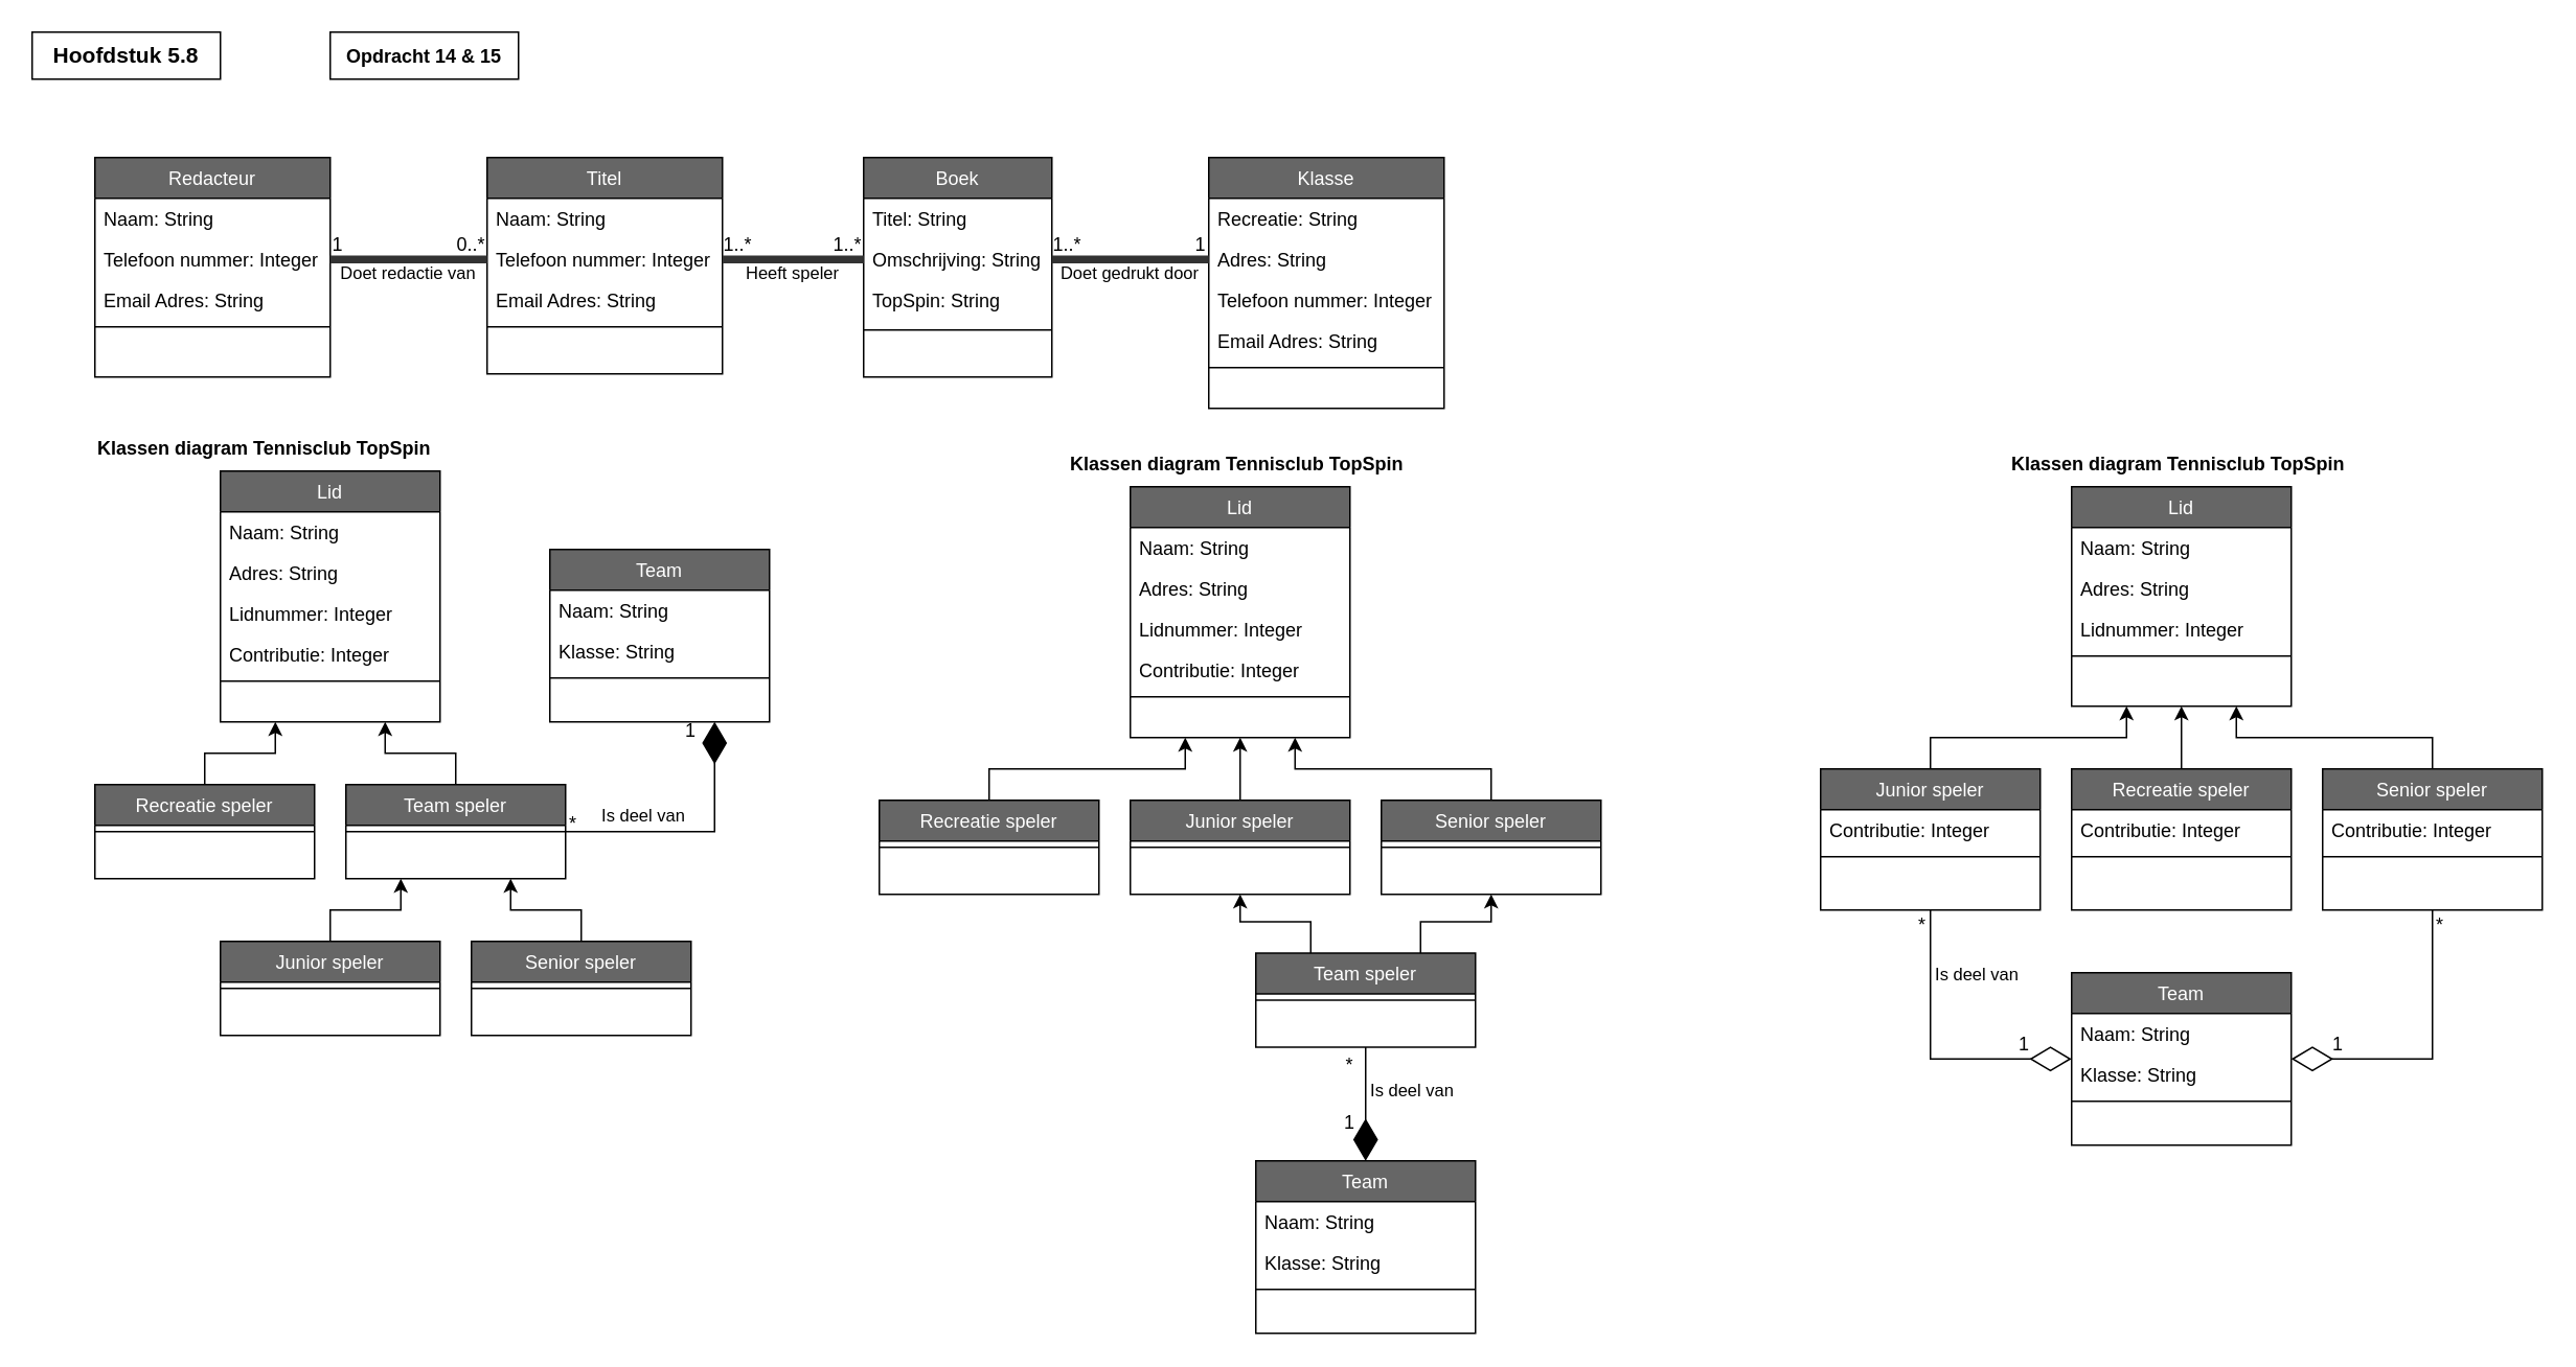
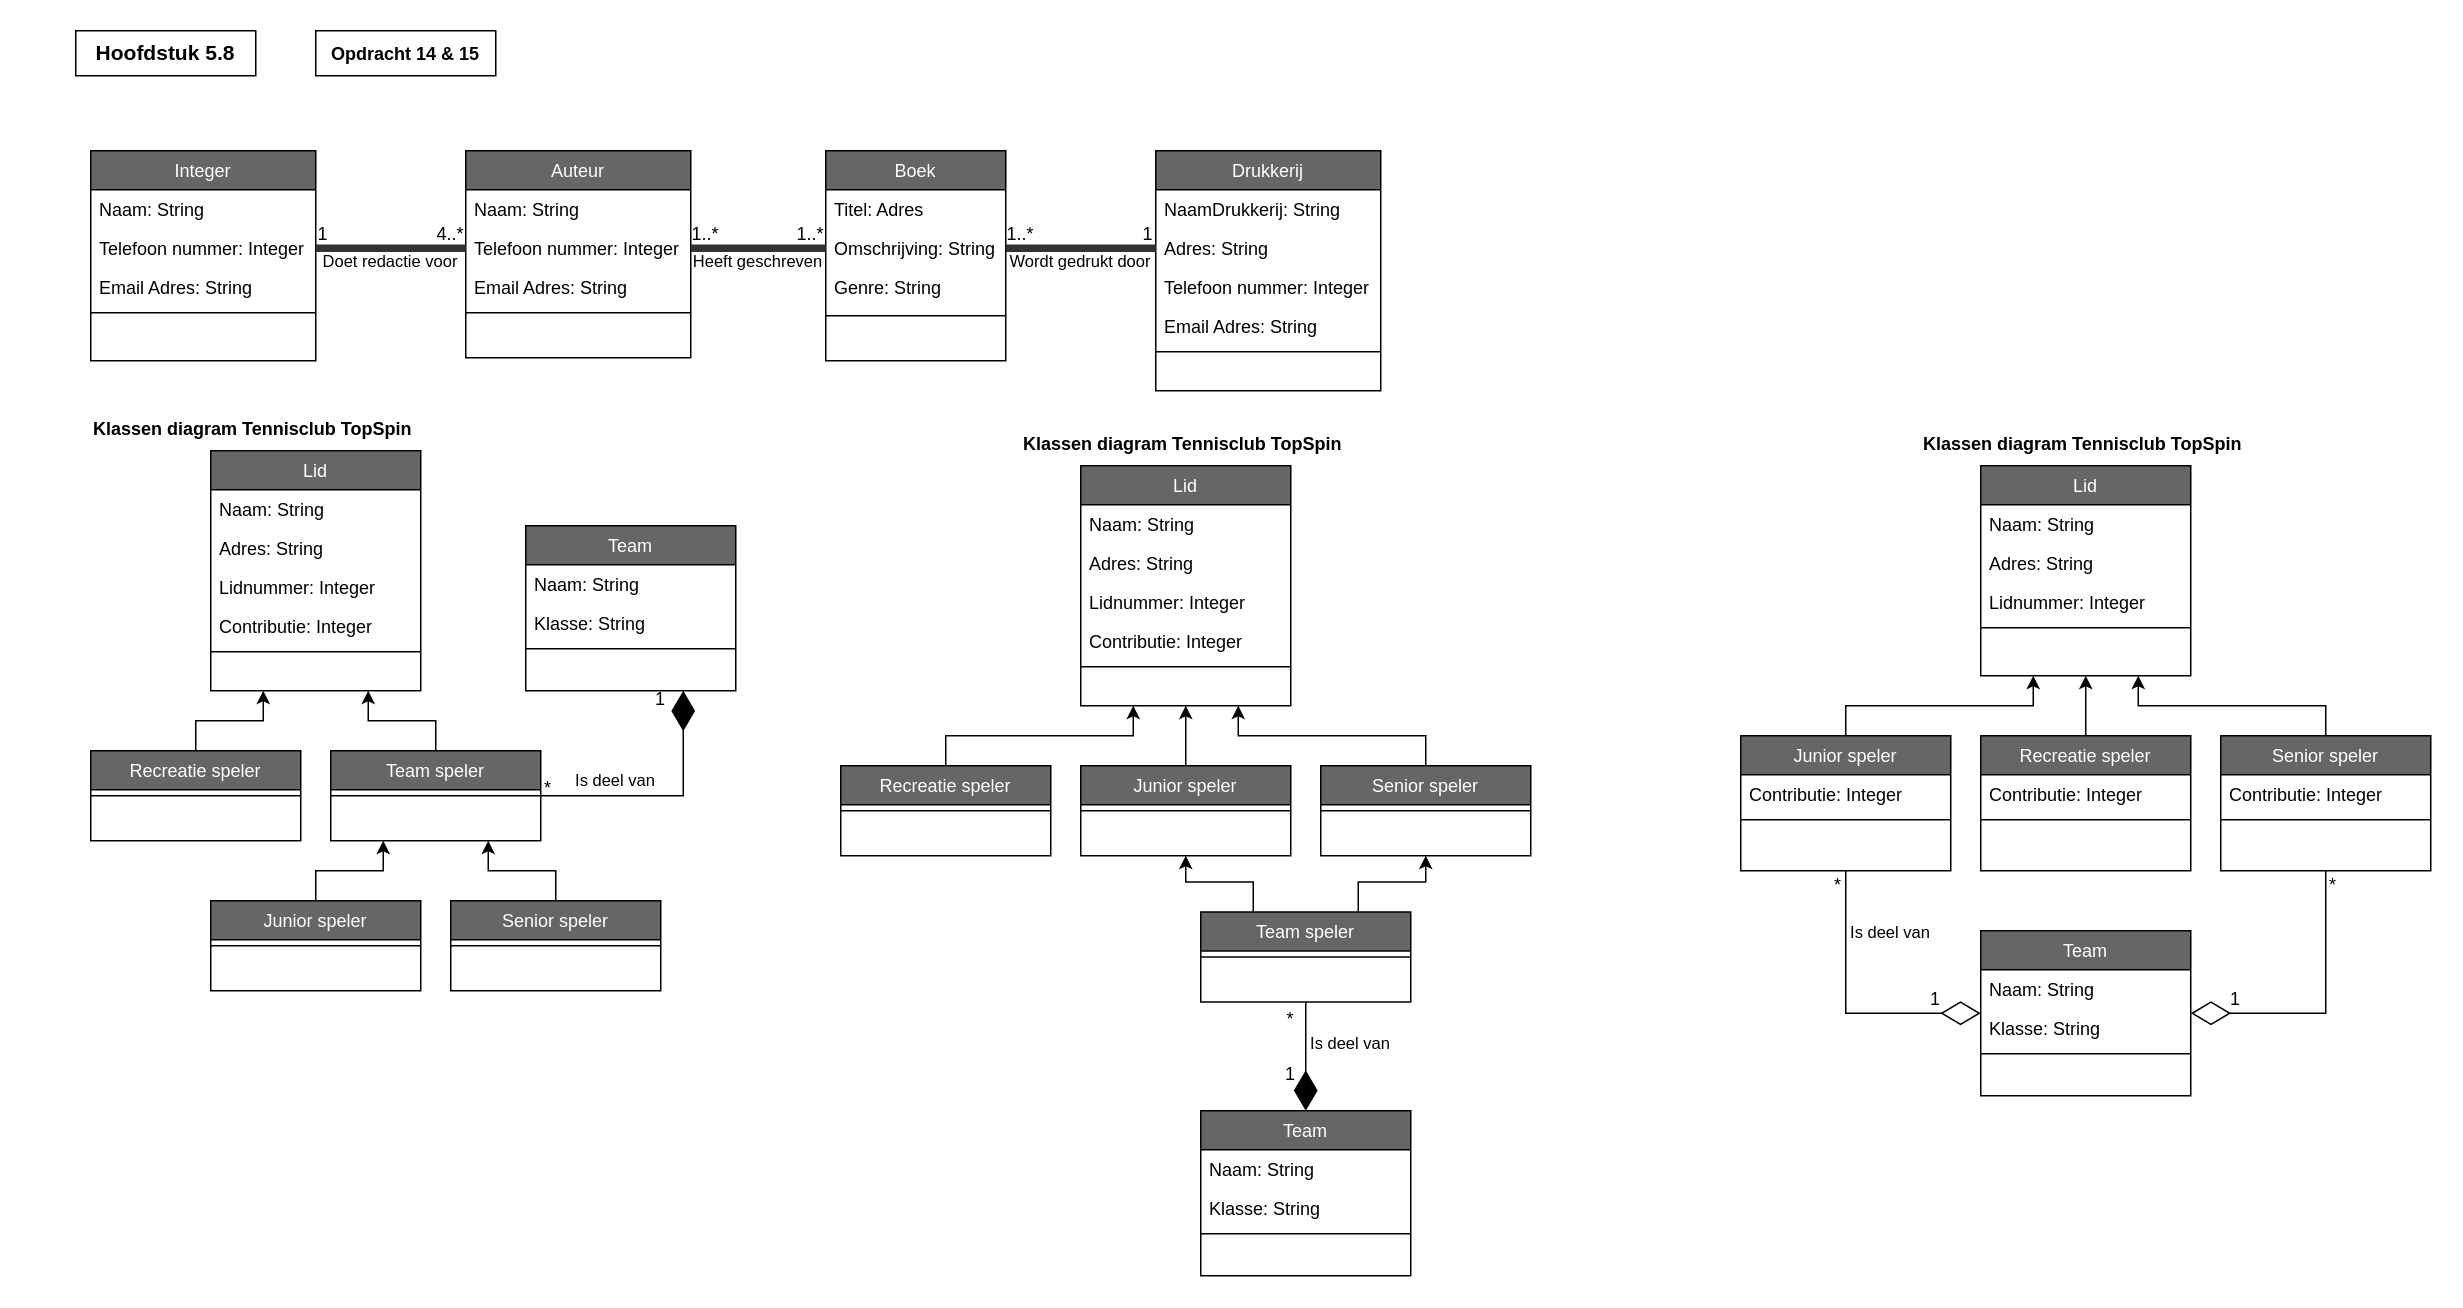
- <mxCell id="7" value="Hoofdstuk 5.8" style="text;html=1;align=center;verticalAlign=middle;whiteSpace=wrap;rounded=0;fontStyle=1;fontSize=14;fillColor=default;strokeColor=default;perimeterSpacing=0;" parent="1" vertex="1"><mxGeometry width="120" height="30" as="geometry" x="20" y="20" /></mxCell>
+ <mxCell id="7" value="Hoofdstuk 5.8" style="text;html=1;align=center;verticalAlign=middle;whiteSpace=wrap;rounded=0;fontStyle=1;fontSize=14;fillColor=default;strokeColor=default;perimeterSpacing=0;" parent="1" vertex="1"><mxGeometry x="50" y="20" width="120" height="30" as="geometry" /></mxCell>
- <mxCell id="20" value="Redacteur" style="swimlane;fontStyle=0;align=center;verticalAlign=top;childLayout=stackLayout;horizontal=1;startSize=26;horizontalStack=0;resizeParent=1;resizeLast=0;collapsible=0;marginBottom=0;rounded=0;shadow=0;strokeWidth=1;fillColor=#666666;fontColor=#FFFFFF;" parent="1" vertex="1"><mxGeometry x="60" y="100" width="150" height="140" as="geometry"><mxRectangle x="230" y="140" width="160" height="26" as="alternateBounds" /></mxGeometry></mxCell>
+ <mxCell id="20" value="Integer" style="swimlane;fontStyle=0;align=center;verticalAlign=top;childLayout=stackLayout;horizontal=1;startSize=26;horizontalStack=0;resizeParent=1;resizeLast=0;collapsible=0;marginBottom=0;rounded=0;shadow=0;strokeWidth=1;fillColor=#666666;fontColor=#FFFFFF;" parent="1" vertex="1"><mxGeometry x="60" y="100" width="150" height="140" as="geometry"><mxRectangle x="230" y="140" width="160" height="26" as="alternateBounds" /></mxGeometry></mxCell>
- <mxCell id="2" value="Titel" style="swimlane;fontStyle=0;align=center;verticalAlign=top;childLayout=stackLayout;horizontal=1;startSize=26;horizontalStack=0;resizeParent=1;resizeLast=0;collapsible=0;marginBottom=0;rounded=0;shadow=0;strokeWidth=1;fillColor=#666666;fontColor=#FFFFFF;" parent="1" vertex="1"><mxGeometry x="310" y="100" width="150" height="138" as="geometry"><mxRectangle x="230" y="140" width="160" height="26" as="alternateBounds" /></mxGeometry></mxCell>
+ <mxCell id="2" value="Auteur" style="swimlane;fontStyle=0;align=center;verticalAlign=top;childLayout=stackLayout;horizontal=1;startSize=26;horizontalStack=0;resizeParent=1;resizeLast=0;collapsible=0;marginBottom=0;rounded=0;shadow=0;strokeWidth=1;fillColor=#666666;fontColor=#FFFFFF;" parent="1" vertex="1"><mxGeometry x="310" y="100" width="150" height="138" as="geometry"><mxRectangle x="230" y="140" width="160" height="26" as="alternateBounds" /></mxGeometry></mxCell>
- <mxCell id="14" value="Klasse" style="swimlane;fontStyle=0;align=center;verticalAlign=top;childLayout=stackLayout;horizontal=1;startSize=26;horizontalStack=0;resizeParent=1;resizeLast=0;collapsible=0;marginBottom=0;rounded=0;shadow=0;strokeWidth=1;fillColor=#666666;fontColor=#FFFFFF;" parent="1" vertex="1"><mxGeometry x="770" y="100" width="150" height="160" as="geometry"><mxRectangle x="230" y="140" width="160" height="26" as="alternateBounds" /></mxGeometry></mxCell>
+ <mxCell id="14" value="Drukkerij" style="swimlane;fontStyle=0;align=center;verticalAlign=top;childLayout=stackLayout;horizontal=1;startSize=26;horizontalStack=0;resizeParent=1;resizeLast=0;collapsible=0;marginBottom=0;rounded=0;shadow=0;strokeWidth=1;fillColor=#666666;fontColor=#FFFFFF;" parent="1" vertex="1"><mxGeometry x="770" y="100" width="150" height="160" as="geometry"><mxRectangle x="230" y="140" width="160" height="26" as="alternateBounds" /></mxGeometry></mxCell>
- <mxCell id="10" value="Titel: String" style="text;align=left;verticalAlign=top;spacingLeft=4;spacingRight=4;overflow=hidden;rotatable=0;points=[[0,0.5],[1,0.5]];portConstraint=eastwest;connectable=0;" parent="9" vertex="1"><mxGeometry y="26" width="120" height="26" as="geometry" /></mxCell>
+ <mxCell id="10" value="Titel: Adres" style="text;align=left;verticalAlign=top;spacingLeft=4;spacingRight=4;overflow=hidden;rotatable=0;points=[[0,0.5],[1,0.5]];portConstraint=eastwest;connectable=0;" parent="9" vertex="1"><mxGeometry y="26" width="120" height="26" as="geometry" /></mxCell>
- <mxCell id="15" value="Recreatie: String" style="text;align=left;verticalAlign=top;spacingLeft=4;spacingRight=4;overflow=hidden;rotatable=0;points=[[0,0.5],[1,0.5]];portConstraint=eastwest;connectable=0;" parent="14" vertex="1"><mxGeometry y="26" width="150" height="26" as="geometry" /></mxCell>
+ <mxCell id="15" value="NaamDrukkerij: String" style="text;align=left;verticalAlign=top;spacingLeft=4;spacingRight=4;overflow=hidden;rotatable=0;points=[[0,0.5],[1,0.5]];portConstraint=eastwest;connectable=0;" parent="14" vertex="1"><mxGeometry y="26" width="150" height="26" as="geometry" /></mxCell>
- <mxCell id="25" value="0..*" style="text;html=1;align=center;verticalAlign=middle;whiteSpace=wrap;rounded=0;" parent="1" vertex="1"><mxGeometry x="290" y="150" width="20" height="12.5" as="geometry" /></mxCell>
+ <mxCell id="25" value="4..*" style="text;html=1;align=center;verticalAlign=middle;whiteSpace=wrap;rounded=0;" parent="1" vertex="1"><mxGeometry x="290" y="150" width="20" height="12.5" as="geometry" /></mxCell>
- <mxCell id="45" value="Doet redactie van" style="text;html=1;align=center;verticalAlign=middle;whiteSpace=wrap;rounded=0;fontSize=11;" vertex="1" parent="1"><mxGeometry x="210" y="167.5" width="100" height="12.5" as="geometry" /></mxCell>
+ <mxCell id="45" value="Doet redactie voor" style="text;html=1;align=center;verticalAlign=middle;whiteSpace=wrap;rounded=0;fontSize=11;" vertex="1" parent="1"><mxGeometry x="210" y="167.5" width="100" height="12.5" as="geometry" /></mxCell>
- <mxCell id="46" value="Heeft speler" style="text;html=1;align=center;verticalAlign=middle;whiteSpace=wrap;rounded=0;fontSize=11;" vertex="1" parent="1"><mxGeometry x="460" y="167.5" width="90" height="12.5" as="geometry" /></mxCell>
+ <mxCell id="46" value="Heeft geschreven" style="text;html=1;align=center;verticalAlign=middle;whiteSpace=wrap;rounded=0;fontSize=11;" vertex="1" parent="1"><mxGeometry x="460" y="167.5" width="90" height="12.5" as="geometry" /></mxCell>
- <mxCell id="47" value="Doet gedrukt door" style="text;html=1;align=center;verticalAlign=middle;whiteSpace=wrap;rounded=0;fontSize=11;" vertex="1" parent="1"><mxGeometry x="670" y="167.5" width="100" height="12.5" as="geometry" /></mxCell>
+ <mxCell id="47" value="Wordt gedrukt door" style="text;html=1;align=center;verticalAlign=middle;whiteSpace=wrap;rounded=0;fontSize=11;" vertex="1" parent="1"><mxGeometry x="670" y="167.5" width="100" height="12.5" as="geometry" /></mxCell>
- <mxCell id="12" value="TopSpin: String" style="text;align=left;verticalAlign=top;spacingLeft=4;spacingRight=4;overflow=hidden;rotatable=0;points=[[0,0.5],[1,0.5]];portConstraint=eastwest;rounded=0;shadow=0;html=0;connectable=0;" parent="9" vertex="1"><mxGeometry y="78" width="120" height="28" as="geometry" /></mxCell>
+ <mxCell id="12" value="Genre: String" style="text;align=left;verticalAlign=top;spacingLeft=4;spacingRight=4;overflow=hidden;rotatable=0;points=[[0,0.5],[1,0.5]];portConstraint=eastwest;rounded=0;shadow=0;html=0;connectable=0;" parent="9" vertex="1"><mxGeometry y="78" width="120" height="28" as="geometry" /></mxCell>
